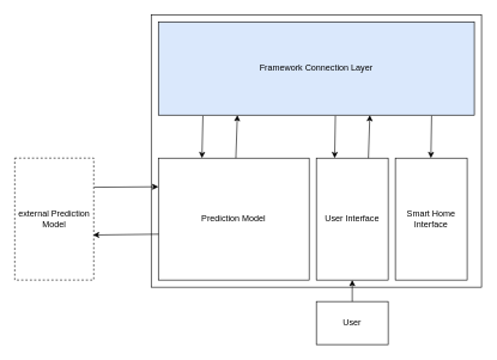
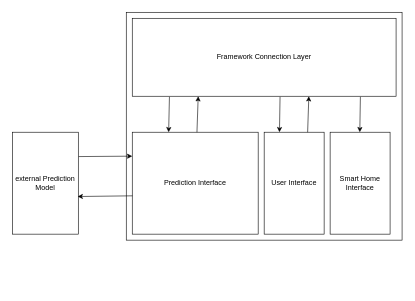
- <mxCell id="3" value="Framework Connection Layer" style="rounded=0;whiteSpace=wrap;html=1;fillColor=#dae8fc;" vertex="1" parent="1"><mxGeometry x="220" y="30" width="440" height="130" as="geometry" /></mxCell>
+ <mxCell id="3" value="Framework Connection Layer" style="rounded=0;whiteSpace=wrap;html=1;" vertex="1" parent="1"><mxGeometry x="220" y="30" width="440" height="130" as="geometry" /></mxCell>
- <mxCell id="7" value="external Prediction Model" style="rounded=0;whiteSpace=wrap;html=1;dashed=1;" vertex="1" parent="1"><mxGeometry x="20" y="220" width="110" height="170" as="geometry" /></mxCell>
+ <mxCell id="7" value="external Prediction Model" style="rounded=0;whiteSpace=wrap;html=1;" vertex="1" parent="1"><mxGeometry x="20" y="220" width="110" height="170" as="geometry" /></mxCell>
- <mxCell id="4" value="Prediction Model" style="rounded=0;whiteSpace=wrap;html=1;" vertex="1" parent="1"><mxGeometry x="220" y="220" width="210" height="170" as="geometry" /></mxCell>
+ <mxCell id="4" value="Prediction Interface" style="rounded=0;whiteSpace=wrap;html=1;" vertex="1" parent="1"><mxGeometry x="220" y="220" width="210" height="170" as="geometry" /></mxCell>
- <mxCell id="16" value="" style="endArrow=classic;html=1;rounded=0;" edge="1" parent="1" source="15" target="6"><mxGeometry width="50" height="50" relative="1" as="geometry"><mxPoint x="520" y="480" as="sourcePoint" /><mxPoint x="570" y="430" as="targetPoint" /></mxGeometry></mxCell>
- <mxCell id="15" value="User" style="rounded=0;whiteSpace=wrap;html=1;" vertex="1" parent="1"><mxGeometry x="440" y="420" width="100" height="60" as="geometry" /></mxCell>
